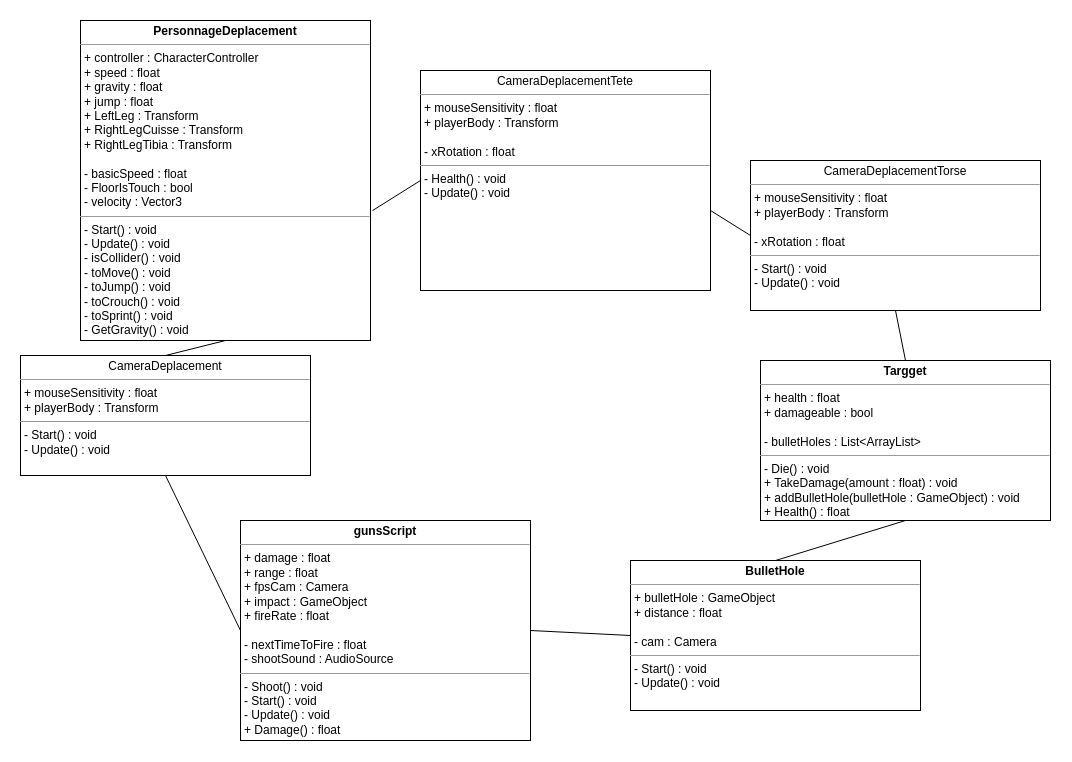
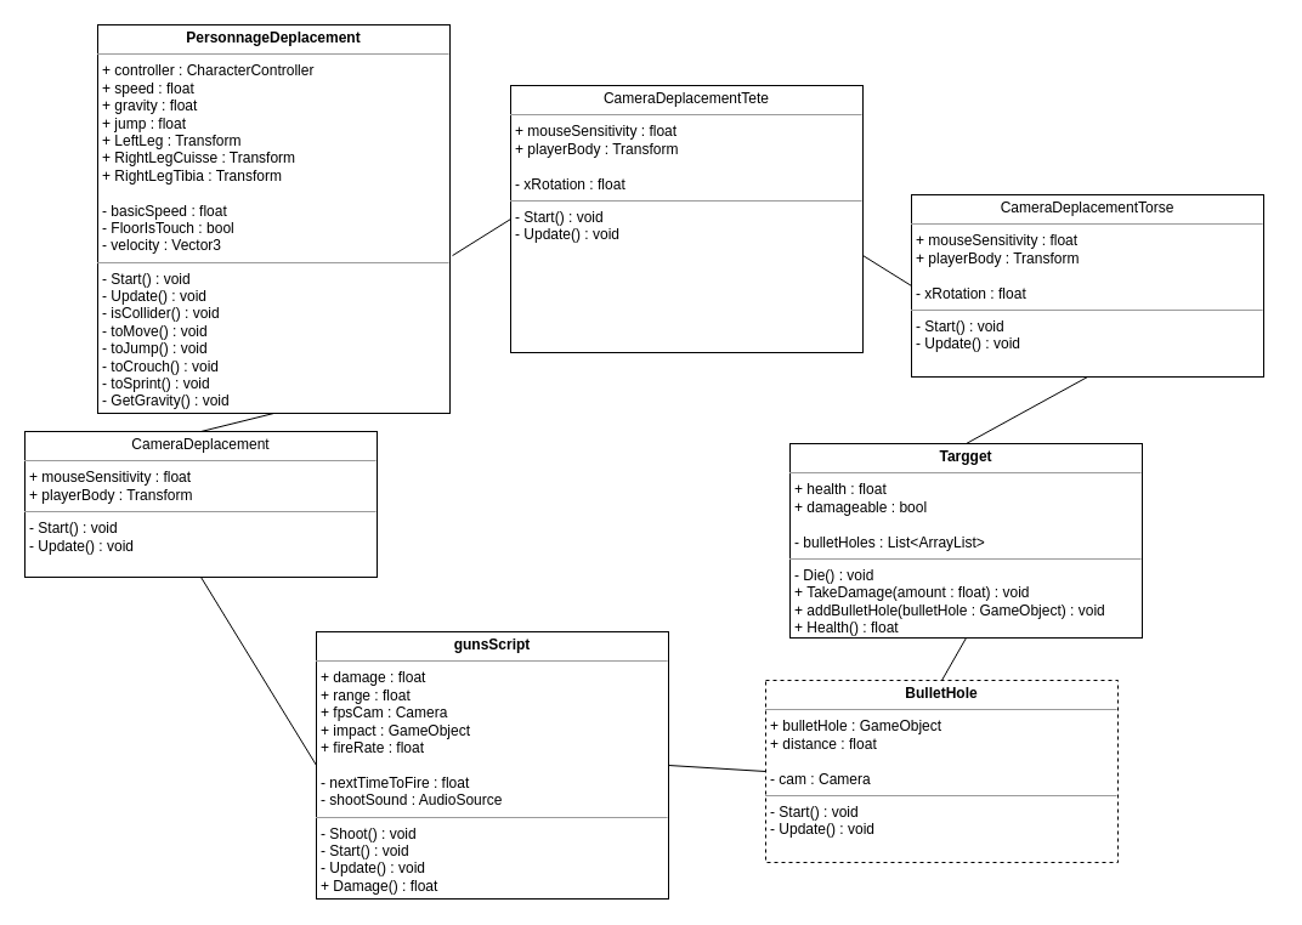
- <mxCell id="8" value="&lt;p style=&quot;margin: 0px ; margin-top: 4px ; text-align: center&quot;&gt;CameraDeplacementTete&lt;/p&gt;&lt;hr size=&quot;1&quot;&gt;&lt;p style=&quot;margin: 0px ; margin-left: 4px&quot;&gt;+ mouseSensitivity : float&amp;nbsp;&lt;/p&gt;&lt;p style=&quot;margin: 0px ; margin-left: 4px&quot;&gt;+ playerBody : Transform&lt;/p&gt;&lt;p style=&quot;margin: 0px ; margin-left: 4px&quot;&gt;&lt;br&gt;&lt;/p&gt;&lt;p style=&quot;margin: 0px ; margin-left: 4px&quot;&gt;- xRotation : float&amp;nbsp;&lt;/p&gt;&lt;hr size=&quot;1&quot;&gt;&lt;p style=&quot;margin: 0px ; margin-left: 4px&quot;&gt;- Health() : void&amp;nbsp;&lt;/p&gt;&lt;p style=&quot;margin: 0px ; margin-left: 4px&quot;&gt;- Update() : void&lt;/p&gt;&lt;p style=&quot;margin: 0px ; margin-left: 4px&quot;&gt;&lt;br&gt;&lt;/p&gt;&lt;p style=&quot;margin: 0px ; margin-left: 4px&quot;&gt;&lt;br&gt;&lt;/p&gt;&lt;p style=&quot;margin: 0px ; margin-left: 4px&quot;&gt;&lt;br&gt;&lt;/p&gt;" style="verticalAlign=top;align=left;overflow=fill;fontSize=12;fontFamily=Helvetica;html=1;" parent="1" vertex="1"><mxGeometry x="420" y="70" width="290" height="220" as="geometry" /></mxCell>
+ <mxCell id="8" value="&lt;p style=&quot;margin: 0px ; margin-top: 4px ; text-align: center&quot;&gt;CameraDeplacementTete&lt;/p&gt;&lt;hr size=&quot;1&quot;&gt;&lt;p style=&quot;margin: 0px ; margin-left: 4px&quot;&gt;+ mouseSensitivity : float&amp;nbsp;&lt;/p&gt;&lt;p style=&quot;margin: 0px ; margin-left: 4px&quot;&gt;+ playerBody : Transform&lt;/p&gt;&lt;p style=&quot;margin: 0px ; margin-left: 4px&quot;&gt;&lt;br&gt;&lt;/p&gt;&lt;p style=&quot;margin: 0px ; margin-left: 4px&quot;&gt;- xRotation : float&amp;nbsp;&lt;/p&gt;&lt;hr size=&quot;1&quot;&gt;&lt;p style=&quot;margin: 0px ; margin-left: 4px&quot;&gt;- Start() : void&amp;nbsp;&lt;/p&gt;&lt;p style=&quot;margin: 0px ; margin-left: 4px&quot;&gt;- Update() : void&lt;/p&gt;&lt;p style=&quot;margin: 0px ; margin-left: 4px&quot;&gt;&lt;br&gt;&lt;/p&gt;&lt;p style=&quot;margin: 0px ; margin-left: 4px&quot;&gt;&lt;br&gt;&lt;/p&gt;&lt;p style=&quot;margin: 0px ; margin-left: 4px&quot;&gt;&lt;br&gt;&lt;/p&gt;" style="verticalAlign=top;align=left;overflow=fill;fontSize=12;fontFamily=Helvetica;html=1;" parent="1" vertex="1"><mxGeometry x="420" y="70" width="290" height="220" as="geometry" /></mxCell>
- <mxCell id="3" value="&lt;p style=&quot;margin: 0px ; margin-top: 4px ; text-align: center&quot;&gt;&lt;b&gt;Targget&lt;/b&gt;&lt;/p&gt;&lt;hr size=&quot;1&quot;&gt;&lt;p style=&quot;margin: 0px ; margin-left: 4px&quot;&gt;+ health : float&lt;/p&gt;&lt;p style=&quot;margin: 0px ; margin-left: 4px&quot;&gt;+ damageable : bool&lt;/p&gt;&lt;p style=&quot;margin: 0px ; margin-left: 4px&quot;&gt;&lt;br&gt;&lt;/p&gt;&lt;p style=&quot;margin: 0px ; margin-left: 4px&quot;&gt;- bulletHoles : List&amp;lt;ArrayList&amp;gt;&lt;br&gt;&lt;/p&gt;&lt;hr size=&quot;1&quot;&gt;&lt;p style=&quot;margin: 0px ; margin-left: 4px&quot;&gt;- Die() : void&lt;/p&gt;&lt;p style=&quot;margin: 0px ; margin-left: 4px&quot;&gt;+ TakeDamage(amount : float) : void&lt;/p&gt;&lt;p style=&quot;margin: 0px ; margin-left: 4px&quot;&gt;+ addBulletHole(bulletHole : GameObject) : void&lt;/p&gt;&lt;p style=&quot;margin: 0px ; margin-left: 4px&quot;&gt;+ Health() : float&amp;nbsp;&lt;/p&gt;&lt;p style=&quot;margin: 0px ; margin-left: 4px&quot;&gt;&lt;br&gt;&lt;/p&gt;&lt;p style=&quot;margin: 0px ; margin-left: 4px&quot;&gt;&lt;br&gt;&lt;/p&gt;" style="verticalAlign=top;align=left;overflow=fill;fontSize=12;fontFamily=Helvetica;html=1;" parent="1" vertex="1"><mxGeometry x="760" y="360" width="290" height="160" as="geometry" /></mxCell>
+ <mxCell id="3" value="&lt;p style=&quot;margin: 0px ; margin-top: 4px ; text-align: center&quot;&gt;&lt;b&gt;Targget&lt;/b&gt;&lt;/p&gt;&lt;hr size=&quot;1&quot;&gt;&lt;p style=&quot;margin: 0px ; margin-left: 4px&quot;&gt;+ health : float&lt;/p&gt;&lt;p style=&quot;margin: 0px ; margin-left: 4px&quot;&gt;+ damageable : bool&lt;/p&gt;&lt;p style=&quot;margin: 0px ; margin-left: 4px&quot;&gt;&lt;br&gt;&lt;/p&gt;&lt;p style=&quot;margin: 0px ; margin-left: 4px&quot;&gt;- bulletHoles : List&amp;lt;ArrayList&amp;gt;&lt;br&gt;&lt;/p&gt;&lt;hr size=&quot;1&quot;&gt;&lt;p style=&quot;margin: 0px ; margin-left: 4px&quot;&gt;- Die() : void&lt;/p&gt;&lt;p style=&quot;margin: 0px ; margin-left: 4px&quot;&gt;+ TakeDamage(amount : float) : void&lt;/p&gt;&lt;p style=&quot;margin: 0px ; margin-left: 4px&quot;&gt;+ addBulletHole(bulletHole : GameObject) : void&lt;/p&gt;&lt;p style=&quot;margin: 0px ; margin-left: 4px&quot;&gt;+ Health() : float&amp;nbsp;&lt;/p&gt;&lt;p style=&quot;margin: 0px ; margin-left: 4px&quot;&gt;&lt;br&gt;&lt;/p&gt;&lt;p style=&quot;margin: 0px ; margin-left: 4px&quot;&gt;&lt;br&gt;&lt;/p&gt;" style="verticalAlign=top;align=left;overflow=fill;fontSize=12;fontFamily=Helvetica;html=1;" parent="1" vertex="1"><mxGeometry x="650" y="365" width="290" height="160" as="geometry" /></mxCell>
- <mxCell id="4" value="&lt;p style=&quot;margin: 0px ; margin-top: 4px ; text-align: center&quot;&gt;&lt;b&gt;gunsScript&lt;/b&gt;&lt;/p&gt;&lt;hr size=&quot;1&quot;&gt;&lt;p style=&quot;margin: 0px ; margin-left: 4px&quot;&gt;+ damage : float&amp;nbsp;&lt;/p&gt;&lt;p style=&quot;margin: 0px ; margin-left: 4px&quot;&gt;+ range : float&lt;/p&gt;&lt;p style=&quot;margin: 0px ; margin-left: 4px&quot;&gt;+ fpsCam : Camera&amp;nbsp;&lt;/p&gt;&lt;p style=&quot;margin: 0px ; margin-left: 4px&quot;&gt;+ impact : GameObject&lt;/p&gt;&lt;p style=&quot;margin: 0px ; margin-left: 4px&quot;&gt;+ fireRate : float&amp;nbsp;&lt;/p&gt;&lt;p style=&quot;margin: 0px ; margin-left: 4px&quot;&gt;&lt;br&gt;&lt;/p&gt;&lt;p style=&quot;margin: 0px ; margin-left: 4px&quot;&gt;- nextTimeToFire : float&lt;/p&gt;&lt;p style=&quot;margin: 0px ; margin-left: 4px&quot;&gt;- shootSound : AudioSource&lt;/p&gt;&lt;hr size=&quot;1&quot;&gt;&lt;p style=&quot;margin: 0px ; margin-left: 4px&quot;&gt;- Shoot() : void&lt;br&gt;&lt;/p&gt;&lt;p style=&quot;margin: 0px ; margin-left: 4px&quot;&gt;- Start() : void&lt;/p&gt;&lt;p style=&quot;margin: 0px ; margin-left: 4px&quot;&gt;- Update() : void&lt;/p&gt;&lt;p style=&quot;margin: 0px ; margin-left: 4px&quot;&gt;+ Damage() : float&lt;/p&gt;&lt;p style=&quot;margin: 0px ; margin-left: 4px&quot;&gt;&lt;br&gt;&lt;/p&gt;&lt;p style=&quot;margin: 0px ; margin-left: 4px&quot;&gt;&lt;br&gt;&lt;/p&gt;&lt;p style=&quot;margin: 0px ; margin-left: 4px&quot;&gt;&lt;br&gt;&lt;/p&gt;" style="verticalAlign=top;align=left;overflow=fill;fontSize=12;fontFamily=Helvetica;html=1;" parent="1" vertex="1"><mxGeometry x="240" y="520" width="290" height="220" as="geometry" /></mxCell>
+ <mxCell id="4" value="&lt;p style=&quot;margin: 0px ; margin-top: 4px ; text-align: center&quot;&gt;&lt;b&gt;gunsScript&lt;/b&gt;&lt;/p&gt;&lt;hr size=&quot;1&quot;&gt;&lt;p style=&quot;margin: 0px ; margin-left: 4px&quot;&gt;+ damage : float&amp;nbsp;&lt;/p&gt;&lt;p style=&quot;margin: 0px ; margin-left: 4px&quot;&gt;+ range : float&lt;/p&gt;&lt;p style=&quot;margin: 0px ; margin-left: 4px&quot;&gt;+ fpsCam : Camera&amp;nbsp;&lt;/p&gt;&lt;p style=&quot;margin: 0px ; margin-left: 4px&quot;&gt;+ impact : GameObject&lt;/p&gt;&lt;p style=&quot;margin: 0px ; margin-left: 4px&quot;&gt;+ fireRate : float&amp;nbsp;&lt;/p&gt;&lt;p style=&quot;margin: 0px ; margin-left: 4px&quot;&gt;&lt;br&gt;&lt;/p&gt;&lt;p style=&quot;margin: 0px ; margin-left: 4px&quot;&gt;- nextTimeToFire : float&lt;/p&gt;&lt;p style=&quot;margin: 0px ; margin-left: 4px&quot;&gt;- shootSound : AudioSource&lt;/p&gt;&lt;hr size=&quot;1&quot;&gt;&lt;p style=&quot;margin: 0px ; margin-left: 4px&quot;&gt;- Shoot() : void&lt;br&gt;&lt;/p&gt;&lt;p style=&quot;margin: 0px ; margin-left: 4px&quot;&gt;- Start() : void&lt;/p&gt;&lt;p style=&quot;margin: 0px ; margin-left: 4px&quot;&gt;- Update() : void&lt;/p&gt;&lt;p style=&quot;margin: 0px ; margin-left: 4px&quot;&gt;+ Damage() : float&lt;/p&gt;&lt;p style=&quot;margin: 0px ; margin-left: 4px&quot;&gt;&lt;br&gt;&lt;/p&gt;&lt;p style=&quot;margin: 0px ; margin-left: 4px&quot;&gt;&lt;br&gt;&lt;/p&gt;&lt;p style=&quot;margin: 0px ; margin-left: 4px&quot;&gt;&lt;br&gt;&lt;/p&gt;" style="verticalAlign=top;align=left;overflow=fill;fontSize=12;fontFamily=Helvetica;html=1;" parent="1" vertex="1"><mxGeometry x="260" y="520" width="290" height="220" as="geometry" /></mxCell>
- <mxCell id="5" value="&lt;p style=&quot;margin: 0px ; margin-top: 4px ; text-align: center&quot;&gt;&lt;b&gt;BulletHole&lt;/b&gt;&lt;/p&gt;&lt;hr size=&quot;1&quot;&gt;&lt;p style=&quot;margin: 0px ; margin-left: 4px&quot;&gt;+ bulletHole : GameObject&amp;nbsp;&lt;/p&gt;&lt;p style=&quot;margin: 0px ; margin-left: 4px&quot;&gt;+ distance : float&lt;/p&gt;&lt;p style=&quot;margin: 0px ; margin-left: 4px&quot;&gt;&lt;br&gt;&lt;/p&gt;&lt;p style=&quot;margin: 0px ; margin-left: 4px&quot;&gt;- cam : Camera&lt;/p&gt;&lt;hr size=&quot;1&quot;&gt;&lt;p style=&quot;margin: 0px ; margin-left: 4px&quot;&gt;- Start() : void&lt;/p&gt;&lt;p style=&quot;margin: 0px ; margin-left: 4px&quot;&gt;- Update() : void&lt;/p&gt;&lt;p style=&quot;margin: 0px ; margin-left: 4px&quot;&gt;&lt;br&gt;&lt;/p&gt;&lt;p style=&quot;margin: 0px ; margin-left: 4px&quot;&gt;&lt;br&gt;&lt;/p&gt;&lt;p style=&quot;margin: 0px ; margin-left: 4px&quot;&gt;&lt;br&gt;&lt;/p&gt;" style="verticalAlign=top;align=left;overflow=fill;fontSize=12;fontFamily=Helvetica;html=1;" parent="1" vertex="1"><mxGeometry x="630" y="560" width="290" height="150" as="geometry" /></mxCell>
+ <mxCell id="5" value="&lt;p style=&quot;margin: 0px ; margin-top: 4px ; text-align: center&quot;&gt;&lt;b&gt;BulletHole&lt;/b&gt;&lt;/p&gt;&lt;hr size=&quot;1&quot;&gt;&lt;p style=&quot;margin: 0px ; margin-left: 4px&quot;&gt;+ bulletHole : GameObject&amp;nbsp;&lt;/p&gt;&lt;p style=&quot;margin: 0px ; margin-left: 4px&quot;&gt;+ distance : float&lt;/p&gt;&lt;p style=&quot;margin: 0px ; margin-left: 4px&quot;&gt;&lt;br&gt;&lt;/p&gt;&lt;p style=&quot;margin: 0px ; margin-left: 4px&quot;&gt;- cam : Camera&lt;/p&gt;&lt;hr size=&quot;1&quot;&gt;&lt;p style=&quot;margin: 0px ; margin-left: 4px&quot;&gt;- Start() : void&lt;/p&gt;&lt;p style=&quot;margin: 0px ; margin-left: 4px&quot;&gt;- Update() : void&lt;/p&gt;&lt;p style=&quot;margin: 0px ; margin-left: 4px&quot;&gt;&lt;br&gt;&lt;/p&gt;&lt;p style=&quot;margin: 0px ; margin-left: 4px&quot;&gt;&lt;br&gt;&lt;/p&gt;&lt;p style=&quot;margin: 0px ; margin-left: 4px&quot;&gt;&lt;br&gt;&lt;/p&gt;" style="verticalAlign=top;align=left;overflow=fill;fontSize=12;fontFamily=Helvetica;html=1;dashed=1;" parent="1" vertex="1"><mxGeometry x="630" y="560" width="290" height="150" as="geometry" /></mxCell>
